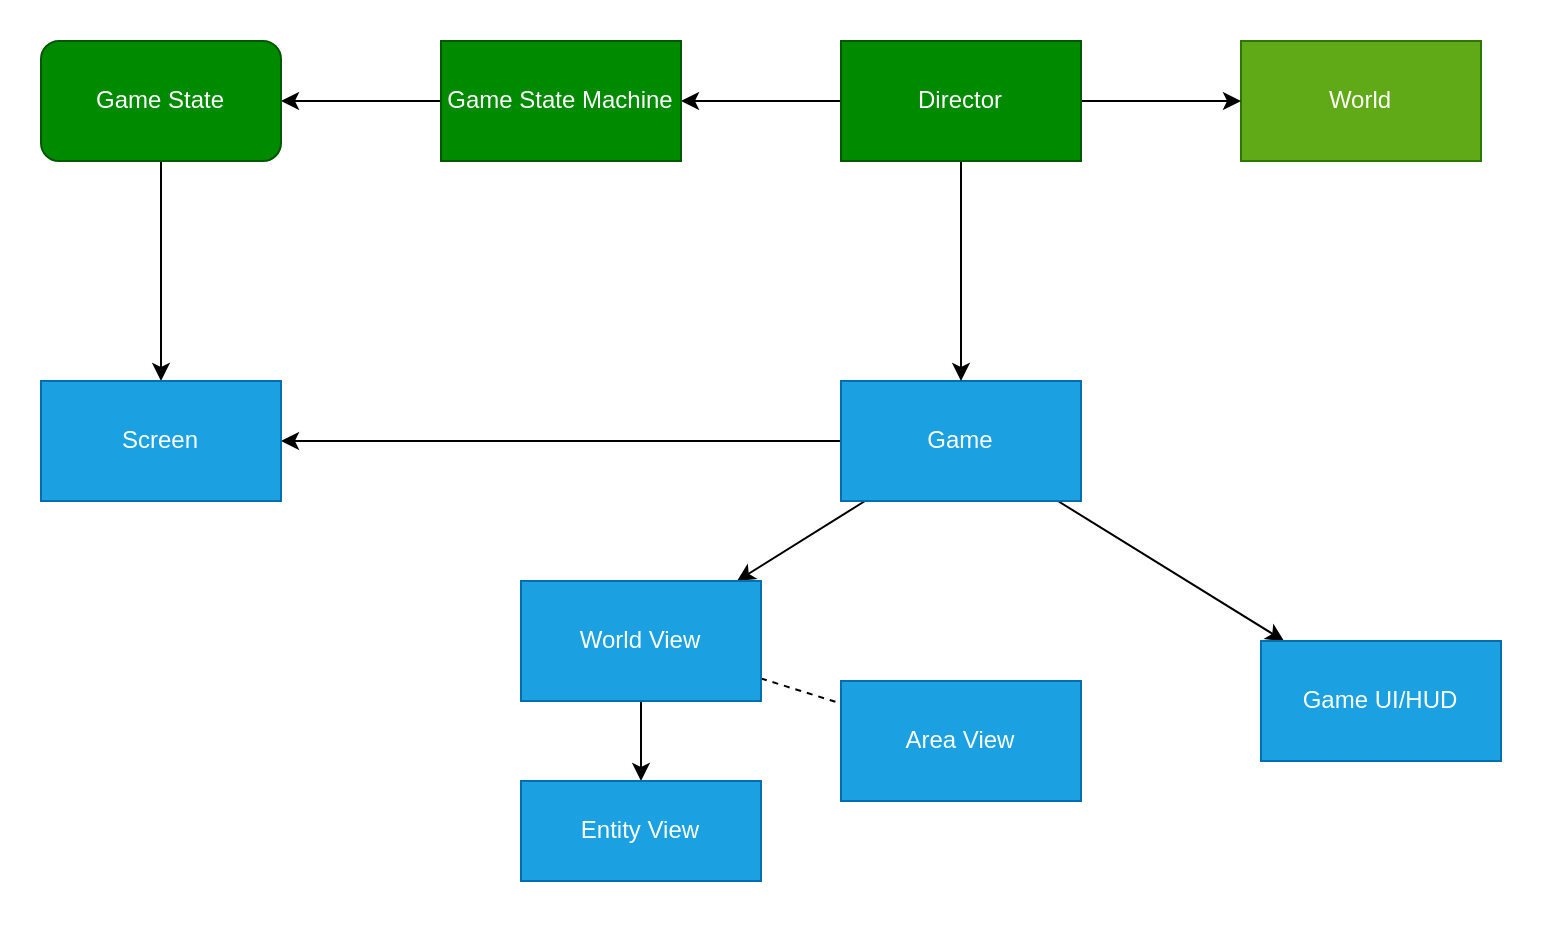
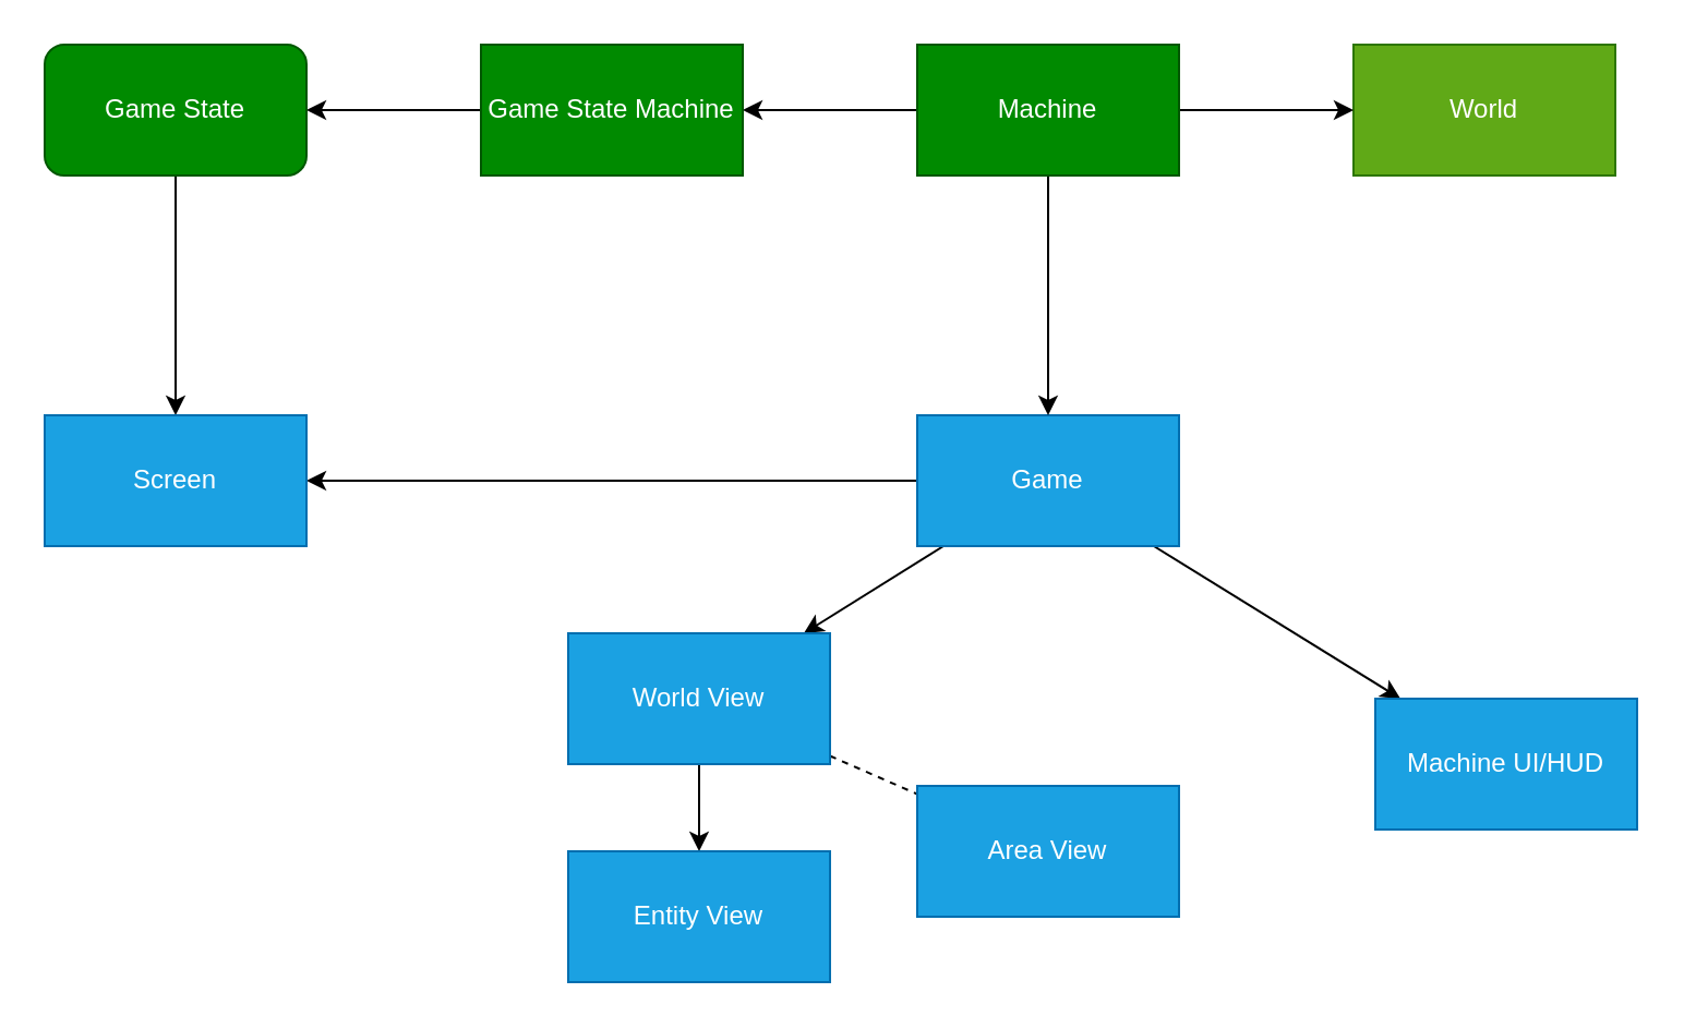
- <mxCell id="11" value="Director" style="whiteSpace=wrap;html=1;fillColor=#008a00;fontColor=#ffffff;strokeColor=#005700;" parent="1" vertex="1"><mxGeometry x="420" y="20" width="120" height="60" as="geometry" /></mxCell>
+ <mxCell id="11" value="Machine" style="whiteSpace=wrap;html=1;fillColor=#008a00;fontColor=#ffffff;strokeColor=#005700;" parent="1" vertex="1"><mxGeometry x="420" y="20" width="120" height="60" as="geometry" /></mxCell>
- <mxCell id="14" value="Game UI/HUD" style="whiteSpace=wrap;html=1;fillColor=#1ba1e2;fontColor=#ffffff;strokeColor=#006EAF;" parent="1" vertex="1"><mxGeometry x="630" y="320" width="120" height="60" as="geometry" /></mxCell>
+ <mxCell id="14" value="Machine UI/HUD" style="whiteSpace=wrap;html=1;fillColor=#1ba1e2;fontColor=#ffffff;strokeColor=#006EAF;" parent="1" vertex="1"><mxGeometry x="630" y="320" width="120" height="60" as="geometry" /></mxCell>
- <mxCell id="16" value="Area View" style="whiteSpace=wrap;html=1;fillColor=#1ba1e2;strokeColor=#006EAF;fontColor=#ffffff;" parent="1" vertex="1"><mxGeometry x="420" y="340" width="120" height="60" as="geometry" /></mxCell>
+ <mxCell id="16" value="Area View" style="whiteSpace=wrap;html=1;fillColor=#1ba1e2;strokeColor=#006EAF;fontColor=#ffffff;" parent="1" vertex="1"><mxGeometry x="420" y="360" width="120" height="60" as="geometry" /></mxCell>
- <mxCell id="15" value="Entity View" style="whiteSpace=wrap;html=1;fillColor=#1ba1e2;fontColor=#ffffff;strokeColor=#006EAF;" parent="1" vertex="1"><mxGeometry x="260" y="390" width="120" height="50" as="geometry" /></mxCell>
+ <mxCell id="15" value="Entity View" style="whiteSpace=wrap;html=1;fillColor=#1ba1e2;fontColor=#ffffff;strokeColor=#006EAF;" parent="1" vertex="1"><mxGeometry x="260" y="390" width="120" height="60" as="geometry" /></mxCell>
